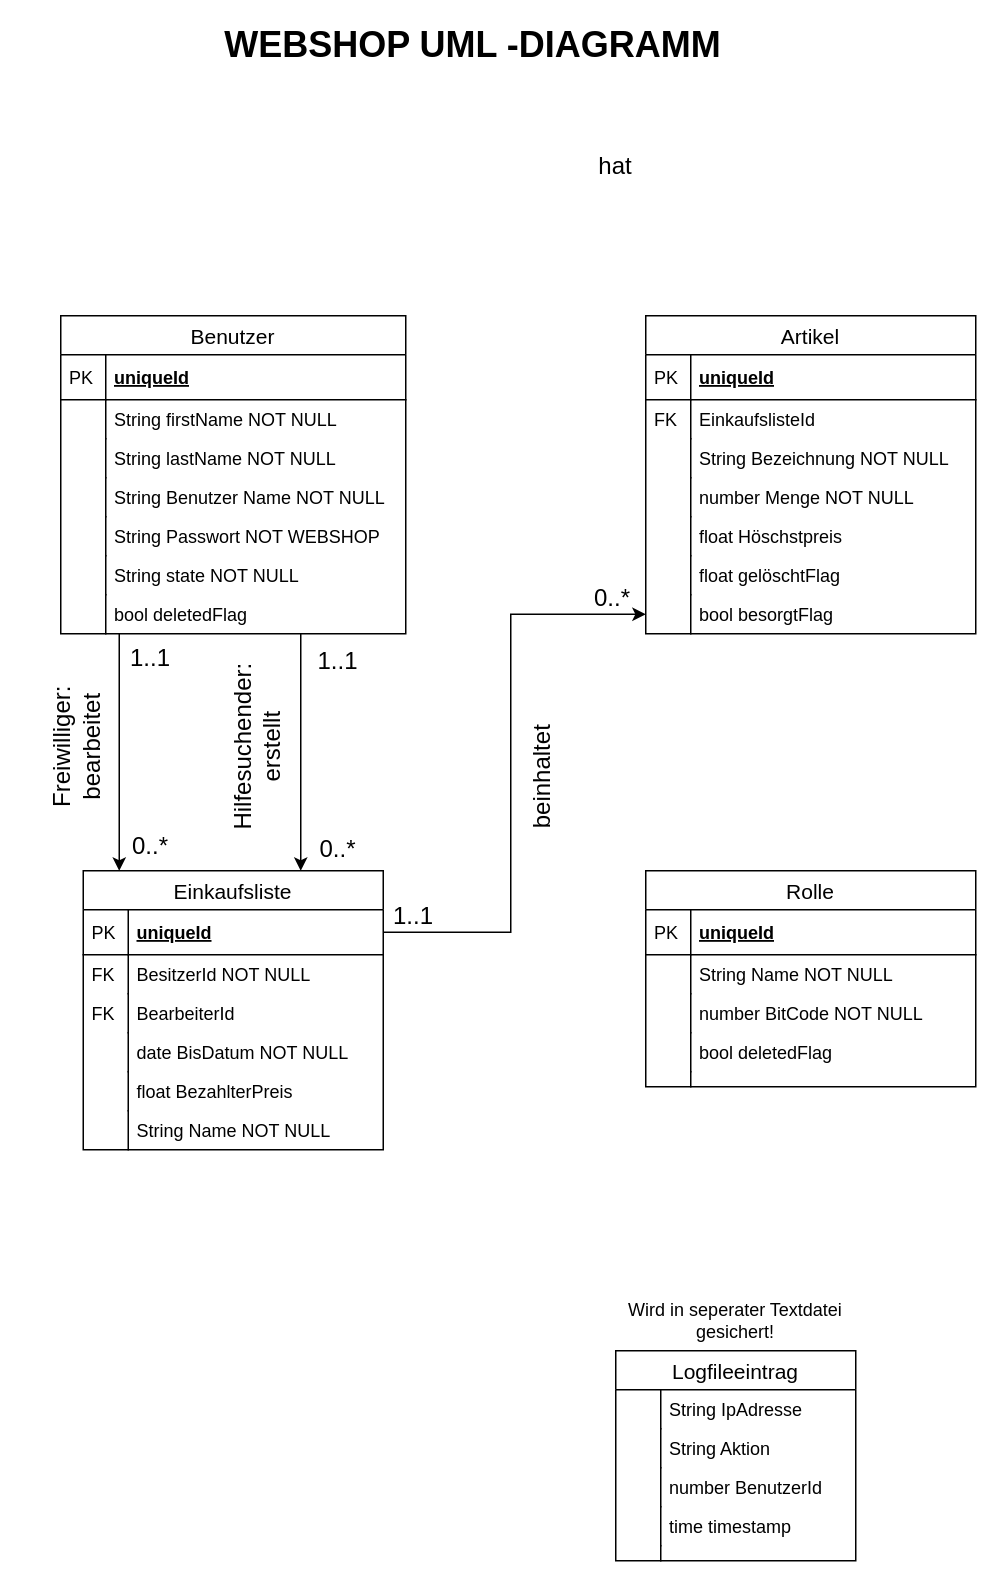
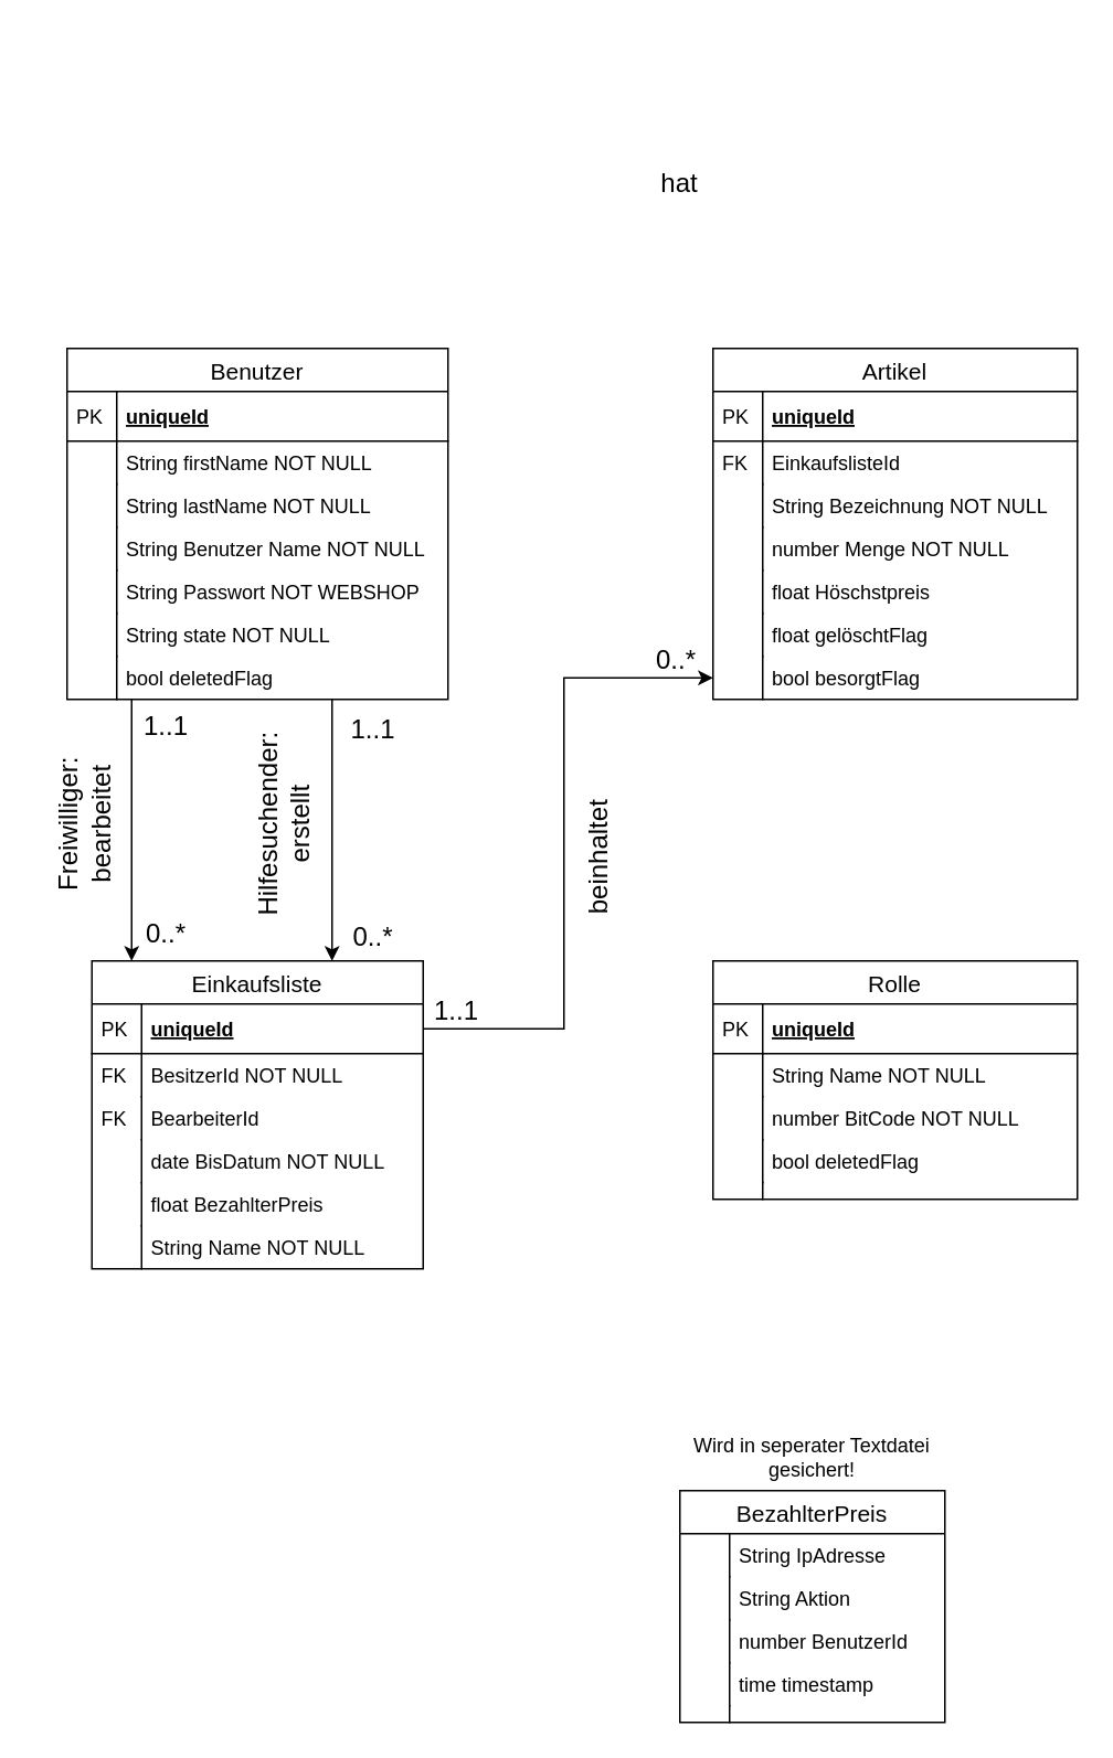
- <mxCell id="3" value="WEBSHOP UML -DIAGRAMM" style="text;html=1;strokeColor=none;fillColor=none;align=center;verticalAlign=middle;whiteSpace=wrap;rounded=0;fontStyle=1;fontSize=24;" vertex="1" parent="1"><mxGeometry x="130" y="20" width="370" height="20" as="geometry" /></mxCell>
- <mxCell id="4" value="Logfileeintrag" style="swimlane;fontStyle=0;childLayout=stackLayout;horizontal=1;startSize=26;horizontalStack=0;resizeParent=1;resizeParentMax=0;resizeLast=0;collapsible=1;marginBottom=0;align=center;fontSize=14;" vertex="1" parent="1"><mxGeometry x="410" y="900" width="160" height="140" as="geometry" /></mxCell>
+ <mxCell id="4" value="BezahlterPreis" style="swimlane;fontStyle=0;childLayout=stackLayout;horizontal=1;startSize=26;horizontalStack=0;resizeParent=1;resizeParentMax=0;resizeLast=0;collapsible=1;marginBottom=0;align=center;fontSize=14;" vertex="1" parent="1"><mxGeometry x="410" y="900" width="160" height="140" as="geometry" /></mxCell>
